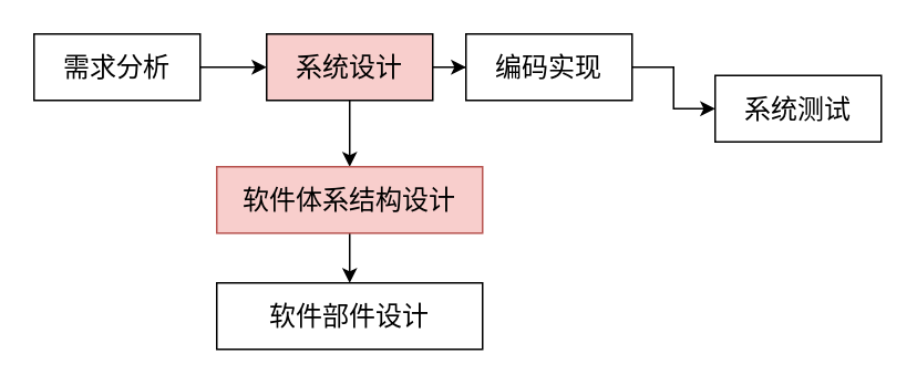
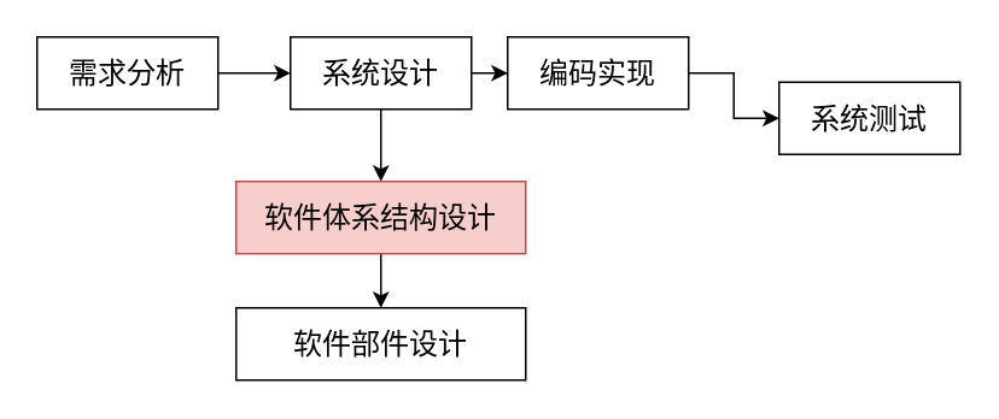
- <mxCell id="6" value="系统设计" style="rounded=0;whiteSpace=wrap;html=1;fontSize=16;fillColor=#f8cecc;" vertex="1" parent="1"><mxGeometry x="160" y="20" width="100" height="40" as="geometry" /></mxCell>
+ <mxCell id="6" value="系统设计" style="rounded=0;whiteSpace=wrap;html=1;fontSize=16;" vertex="1" parent="1"><mxGeometry x="160" y="20" width="100" height="40" as="geometry" /></mxCell>
